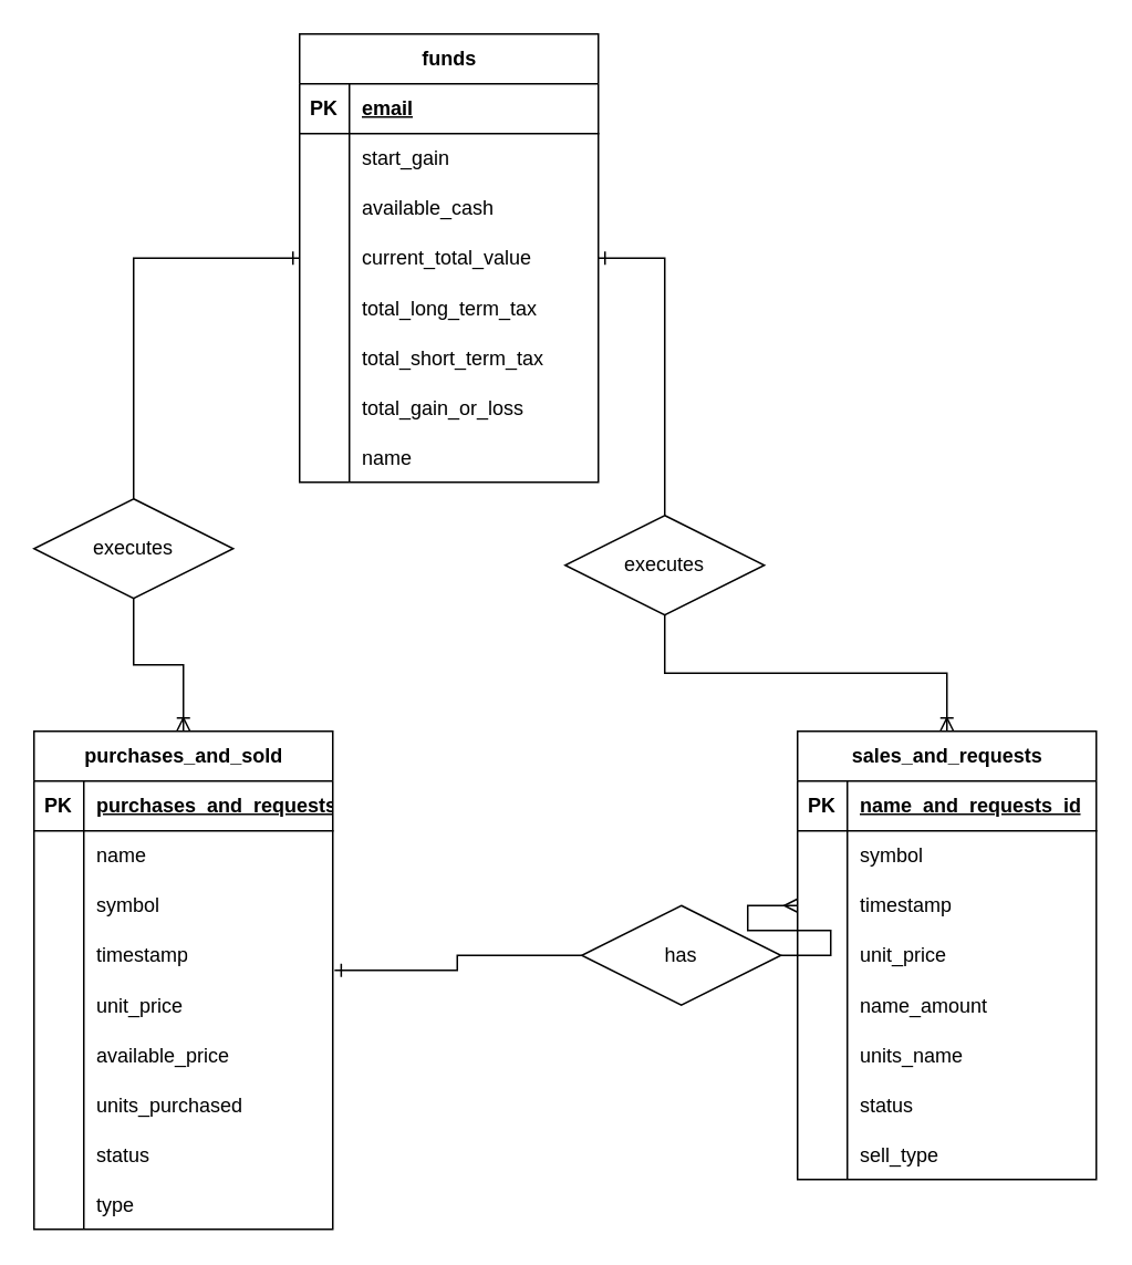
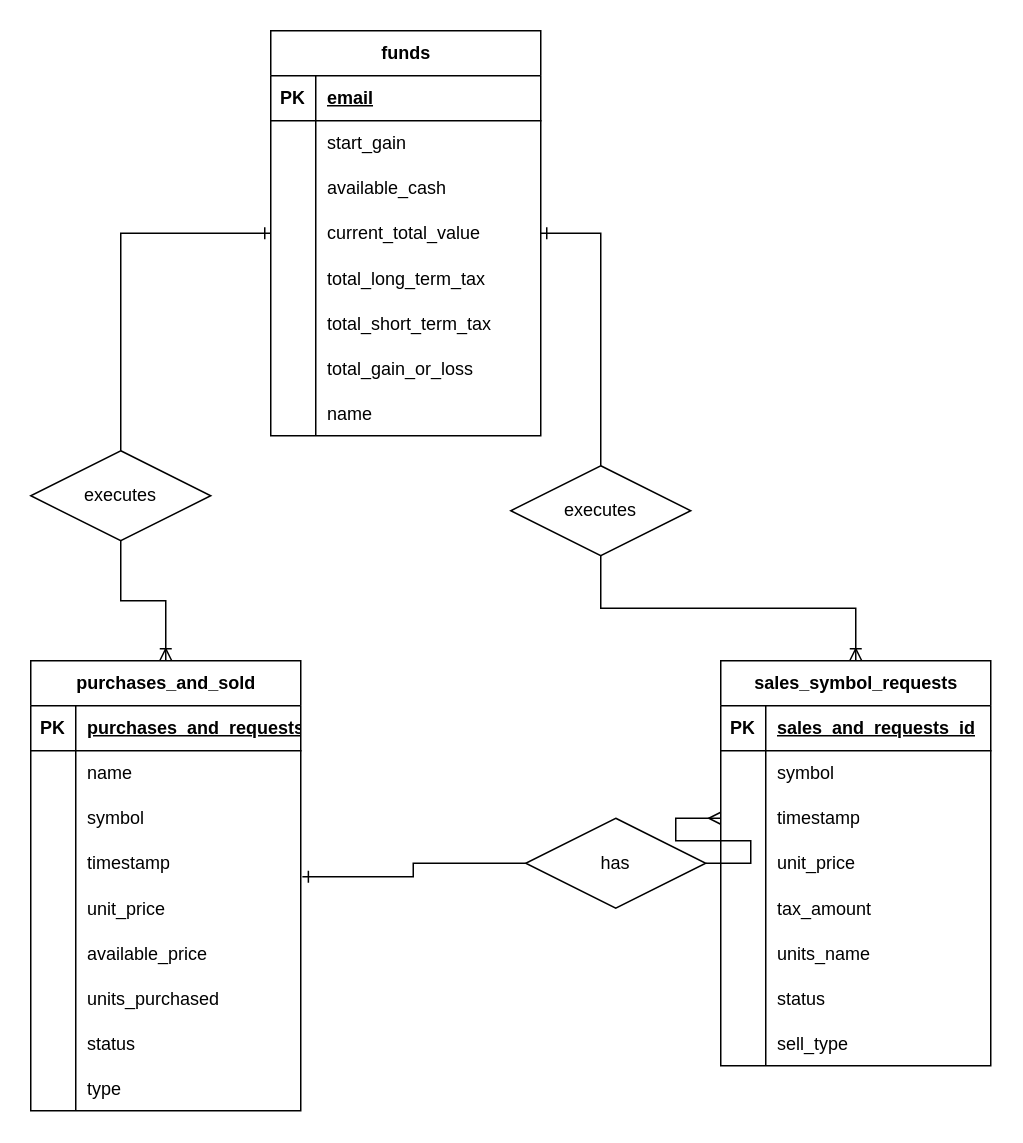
- <mxCell id="55" value="sales_and_requests" style="shape=table;startSize=30;container=1;collapsible=1;childLayout=tableLayout;fixedRows=1;rowLines=0;fontStyle=1;align=center;resizeLast=1;html=1;" vertex="1" parent="1"><mxGeometry x="480" y="440" width="180" height="270" as="geometry" /></mxCell>
+ <mxCell id="55" value="sales_symbol_requests" style="shape=table;startSize=30;container=1;collapsible=1;childLayout=tableLayout;fixedRows=1;rowLines=0;fontStyle=1;align=center;resizeLast=1;html=1;" vertex="1" parent="1"><mxGeometry x="480" y="440" width="180" height="270" as="geometry" /></mxCell>
- <mxCell id="58" value="name_and_requests_id" style="shape=partialRectangle;connectable=0;fillColor=none;top=0;left=0;bottom=0;right=0;align=left;spacingLeft=6;fontStyle=5;overflow=hidden;whiteSpace=wrap;html=1;" vertex="1" parent="56"><mxGeometry x="30" width="150" height="30" as="geometry"><mxRectangle width="150" height="30" as="alternateBounds" /></mxGeometry></mxCell>
+ <mxCell id="58" value="sales_and_requests_id" style="shape=partialRectangle;connectable=0;fillColor=none;top=0;left=0;bottom=0;right=0;align=left;spacingLeft=6;fontStyle=5;overflow=hidden;whiteSpace=wrap;html=1;" vertex="1" parent="56"><mxGeometry x="30" width="150" height="30" as="geometry"><mxRectangle width="150" height="30" as="alternateBounds" /></mxGeometry></mxCell>
- <mxCell id="70" value="name_amount" style="shape=partialRectangle;connectable=0;fillColor=none;top=0;left=0;bottom=0;right=0;align=left;spacingLeft=6;overflow=hidden;" vertex="1" parent="68"><mxGeometry x="30" width="150" height="30" as="geometry"><mxRectangle width="150" height="30" as="alternateBounds" /></mxGeometry></mxCell>
+ <mxCell id="70" value="tax_amount" style="shape=partialRectangle;connectable=0;fillColor=none;top=0;left=0;bottom=0;right=0;align=left;spacingLeft=6;overflow=hidden;" vertex="1" parent="68"><mxGeometry x="30" width="150" height="30" as="geometry"><mxRectangle width="150" height="30" as="alternateBounds" /></mxGeometry></mxCell>
